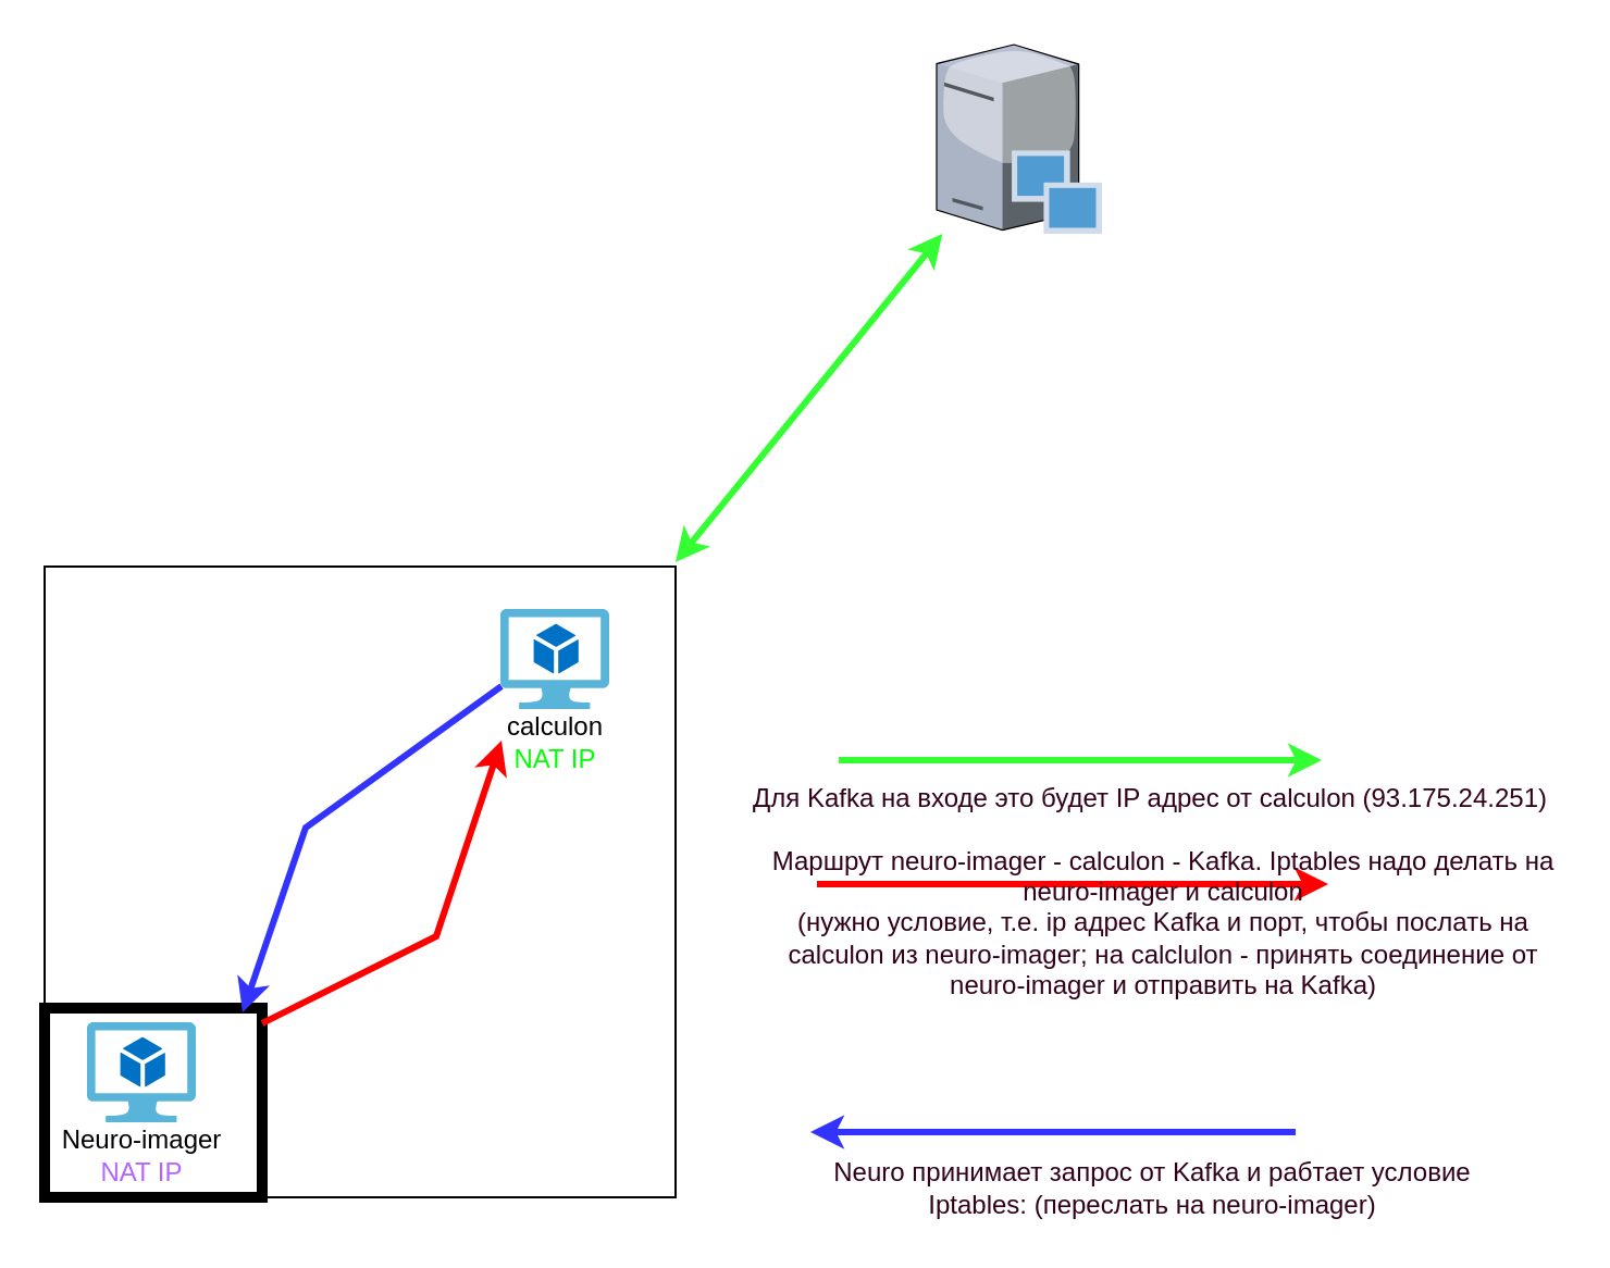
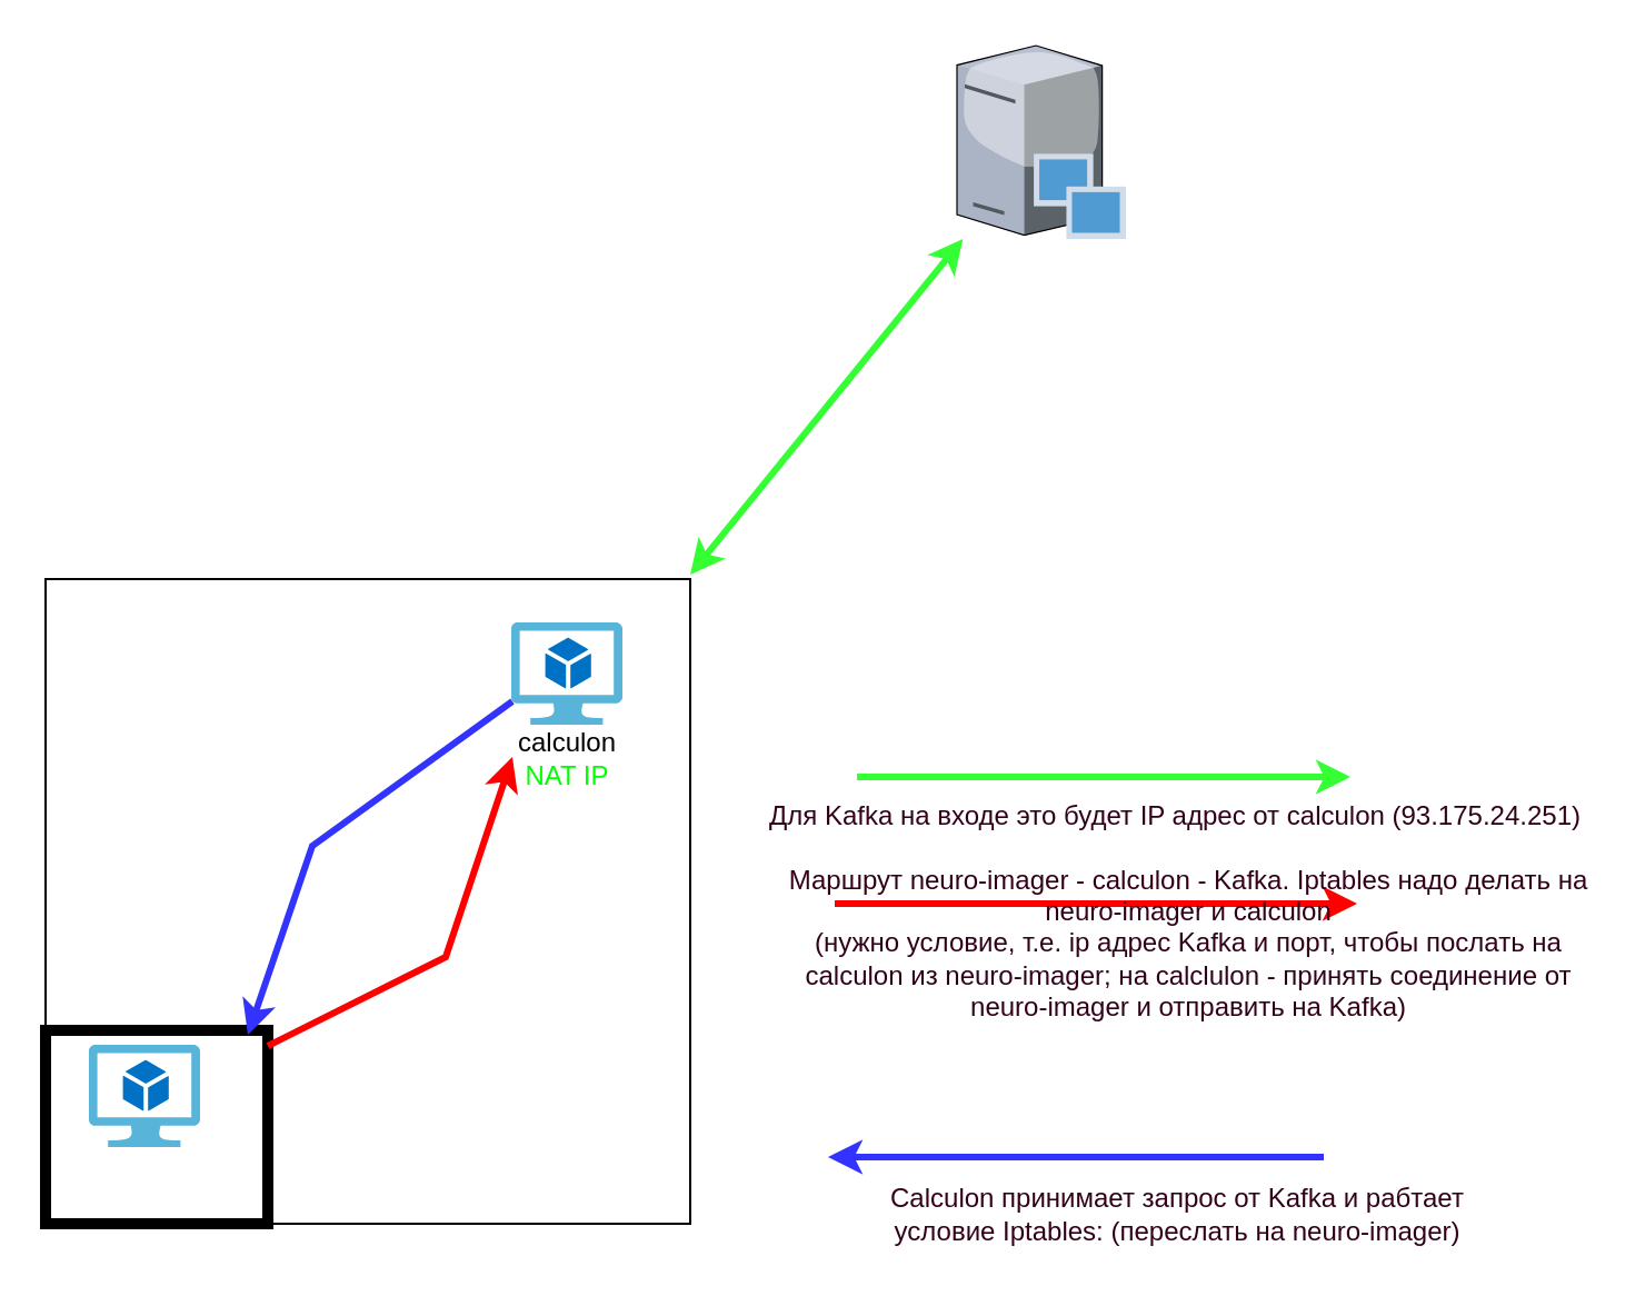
- <mxCell id="8" value="&lt;div&gt;Neuro-imager&lt;/div&gt;&lt;div&gt;&lt;font color=&quot;#B266FF&quot;&gt;NAT IP&lt;/font&gt;&lt;br&gt;&lt;/div&gt;" style="text;html=1;strokeColor=none;fillColor=none;align=center;verticalAlign=middle;whiteSpace=wrap;rounded=0;" vertex="1" parent="1"><mxGeometry x="20" y="516" width="90" height="30" as="geometry" /></mxCell>
- <mxCell id="16" value="Neuro принимает запрос от Kafka и рабтает условие Iptables: (переслать на neuro-imager)" style="text;html=1;strokeColor=none;fillColor=none;align=center;verticalAlign=middle;whiteSpace=wrap;rounded=0;fontColor=#33001A;" vertex="1" parent="1"><mxGeometry x="380" y="531" width="299" height="30" as="geometry" /></mxCell>
+ <mxCell id="16" value="Calculon принимает запрос от Kafka и рабтает условие Iptables: (переслать на neuro-imager)" style="text;html=1;strokeColor=none;fillColor=none;align=center;verticalAlign=middle;whiteSpace=wrap;rounded=0;fontColor=#33001A;" vertex="1" parent="1"><mxGeometry x="380" y="531" width="299" height="30" as="geometry" /></mxCell>
